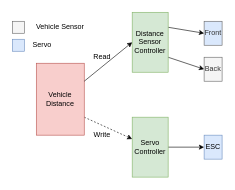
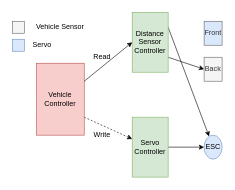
- <mxCell id="4" style="rounded=0;orthogonalLoop=1;jettySize=auto;html=1;exitX=1;exitY=0.25;exitDx=0;exitDy=0;entryX=0;entryY=0.5;entryDx=0;entryDy=0;" edge="1" parent="1" source="6" target="9"><mxGeometry relative="1" as="geometry" /></mxCell>
+ <mxCell id="4" style="rounded=0;orthogonalLoop=1;jettySize=auto;html=1;exitX=1;exitY=0.25;exitDx=0;exitDy=0;" edge="1" parent="1" source="6" target="12"><mxGeometry relative="1" as="geometry" /></mxCell>
- <mxCell id="3" value="Vehicle Distance" style="rounded=0;whiteSpace=wrap;html=1;fillColor=#f8cecc;strokeColor=#b85450;" vertex="1" parent="1"><mxGeometry x="60" y="105" width="80" height="120" as="geometry" /></mxCell>
+ <mxCell id="3" value="Vehicle Controller" style="rounded=0;whiteSpace=wrap;html=1;fillColor=#f8cecc;strokeColor=#b85450;" vertex="1" parent="1"><mxGeometry x="60" y="105" width="80" height="120" as="geometry" /></mxCell>
- <mxCell id="12" value="ESC" style="rounded=0;whiteSpace=wrap;html=1;fillColor=#dae8fc;strokeColor=#6c8ebf;" vertex="1" parent="1"><mxGeometry x="340" y="225" width="30" height="40" as="geometry" /></mxCell>
+ <mxCell id="12" value="ESC" style="ellipse;whiteSpace=wrap;html=1;fillColor=#dae8fc;strokeColor=#6c8ebf;" vertex="1" parent="1"><mxGeometry x="340" y="225" width="30" height="40" as="geometry" /></mxCell>
